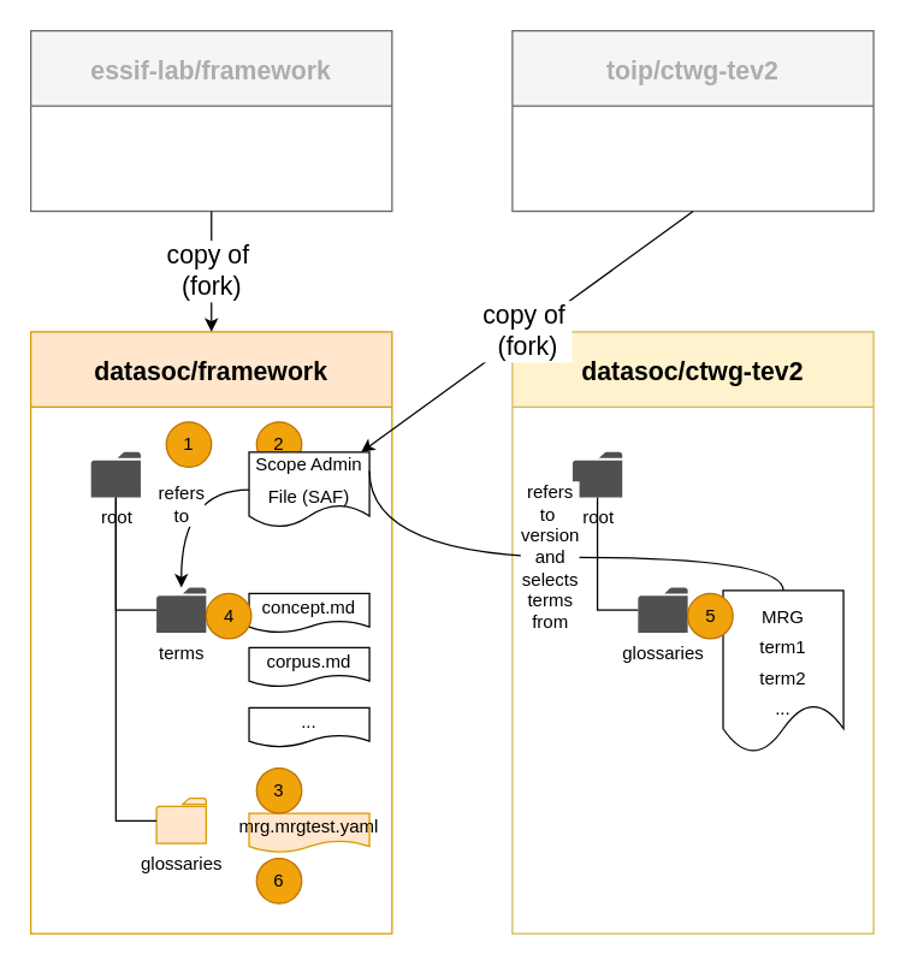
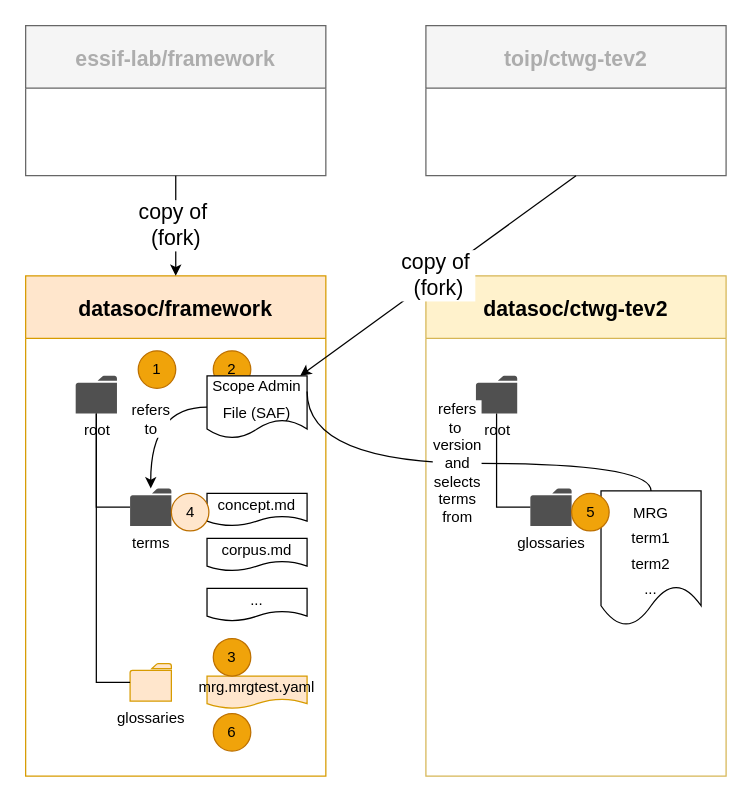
- <mxCell id="17" value="4" style="ellipse;whiteSpace=wrap;html=1;fontSize=12;fillColor=#f0a30a;fontColor=#000000;strokeColor=#BD7000;" vertex="1" parent="2"><mxGeometry x="116.5" y="174" width="30" height="30" as="geometry" /></mxCell>
+ <mxCell id="17" value="4" style="ellipse;whiteSpace=wrap;html=1;fontSize=12;fillColor=#ffe6cc;fontColor=#000000;strokeColor=#BD7000;" vertex="1" parent="2"><mxGeometry x="116.5" y="174" width="30" height="30" as="geometry" /></mxCell>
